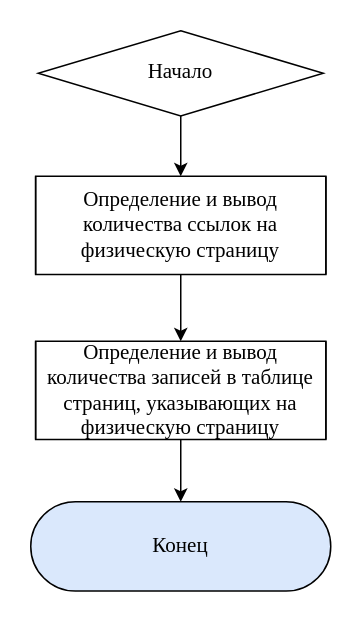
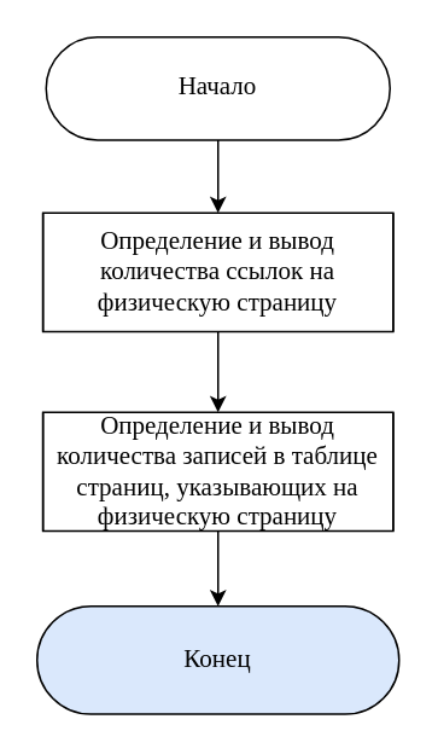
- <mxCell id="3" value="Начало" style="rhombus;whiteSpace=wrap;html=1;arcSize=50;fontSize=14;fontFamily=Times New Roman;" vertex="1" parent="1"><mxGeometry x="25" y="20" width="190" height="56.75" as="geometry" /></mxCell>
+ <mxCell id="3" value="Начало" style="rounded=1;whiteSpace=wrap;html=1;arcSize=50;fontSize=14;fontFamily=Times New Roman;" vertex="1" parent="1"><mxGeometry x="25" y="20" width="190" height="56.75" as="geometry" /></mxCell>
